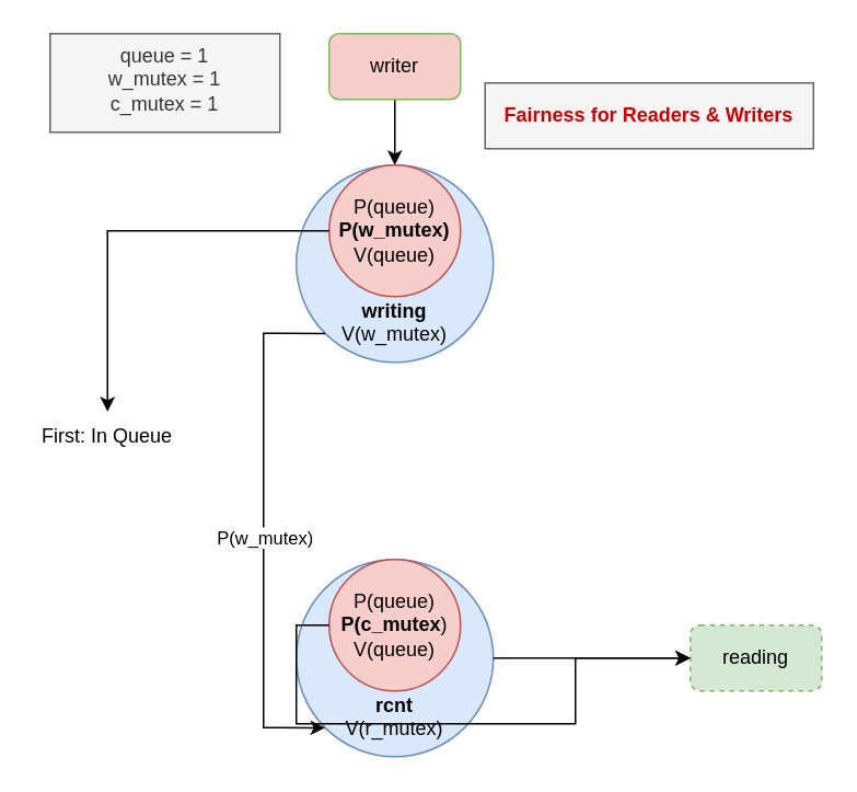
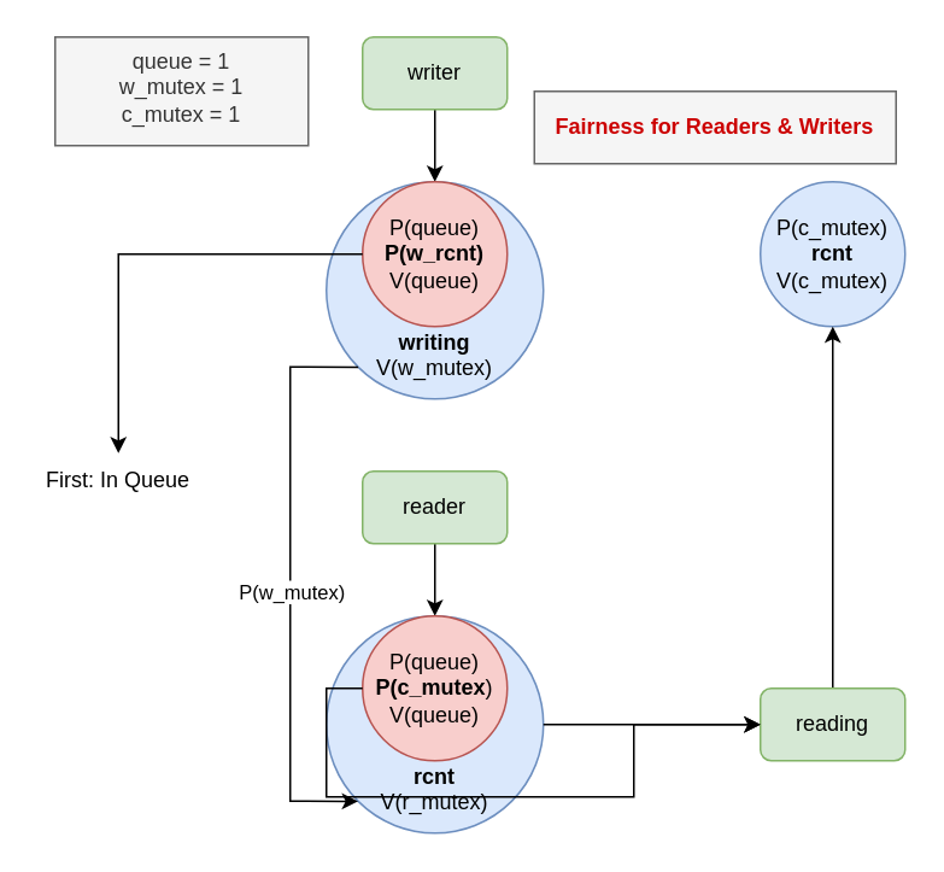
- <mxCell id="4" value="writer" style="rounded=1;whiteSpace=wrap;html=1;fillColor=#f8cecc;strokeColor=#82b366;" parent="1" vertex="1"><mxGeometry x="200" y="20" width="80" height="40" as="geometry" /></mxCell>
+ <mxCell id="4" value="writer" style="rounded=1;whiteSpace=wrap;html=1;fillColor=#d5e8d4;strokeColor=#82b366;" parent="1" vertex="1"><mxGeometry x="200" y="20" width="80" height="40" as="geometry" /></mxCell>
- <mxCell id="16" value="&lt;div&gt;P(queue)&lt;/div&gt;&lt;b&gt;P(w_mutex)&lt;/b&gt;&lt;div&gt;V(queue)&lt;/div&gt;" style="ellipse;whiteSpace=wrap;html=1;aspect=fixed;fillColor=#f8cecc;strokeColor=#b85450;" vertex="1" parent="14"><mxGeometry x="20" width="80" height="80" as="geometry" /></mxCell>
+ <mxCell id="16" value="&lt;div&gt;P(queue)&lt;/div&gt;&lt;b&gt;P(w_rcnt)&lt;/b&gt;&lt;div&gt;V(queue)&lt;/div&gt;" style="ellipse;whiteSpace=wrap;html=1;aspect=fixed;fillColor=#f8cecc;strokeColor=#b85450;" vertex="1" parent="14"><mxGeometry x="20" width="80" height="80" as="geometry" /></mxCell>
+ <mxCell id="2" value="P(c_mutex)&lt;div&gt;&lt;b&gt;rcnt&lt;/b&gt;&lt;/div&gt;&lt;div&gt;V(c_mutex)&lt;/div&gt;" style="ellipse;whiteSpace=wrap;html=1;aspect=fixed;fillColor=#dae8fc;strokeColor=#6c8ebf;" parent="1" vertex="1"><mxGeometry x="420" width="80" height="80" as="geometry" y="100" /></mxCell>
+ <mxCell id="6" value="reader" style="rounded=1;whiteSpace=wrap;html=1;fillColor=#d5e8d4;strokeColor=#82b366;" parent="1" vertex="1"><mxGeometry x="200" y="260" width="80" height="40" as="geometry" /></mxCell>
+ <mxCell id="11" style="edgeStyle=orthogonalEdgeStyle;rounded=0;orthogonalLoop=1;jettySize=auto;html=1;exitX=0.5;exitY=0;exitDx=0;exitDy=0;" edge="1" parent="1" source="12" target="2"><mxGeometry relative="1" as="geometry" /></mxCell>
+ <mxCell id="5" style="edgeStyle=orthogonalEdgeStyle;rounded=0;orthogonalLoop=1;jettySize=auto;html=1;exitX=0.5;exitY=1;exitDx=0;exitDy=0;entryX=0.5;entryY=0;entryDx=0;entryDy=0;" edge="1" parent="1" source="6" target="10"><mxGeometry relative="1" as="geometry" /></mxCell>
- <mxCell id="12" value="reading" style="rounded=1;whiteSpace=wrap;html=1;fillColor=#d5e8d4;strokeColor=#82b366;dashed=1;" vertex="1" parent="1"><mxGeometry x="420" y="380" width="80" height="40" as="geometry" /></mxCell>
+ <mxCell id="12" value="reading" style="rounded=1;whiteSpace=wrap;html=1;fillColor=#d5e8d4;strokeColor=#82b366;" vertex="1" parent="1"><mxGeometry x="420" y="380" width="80" height="40" as="geometry" /></mxCell>
